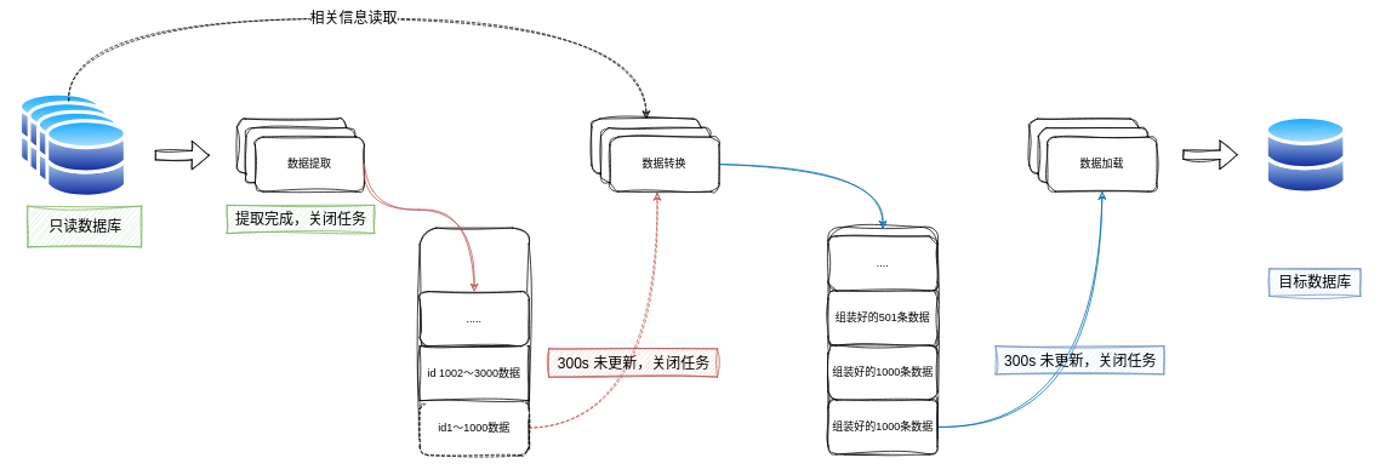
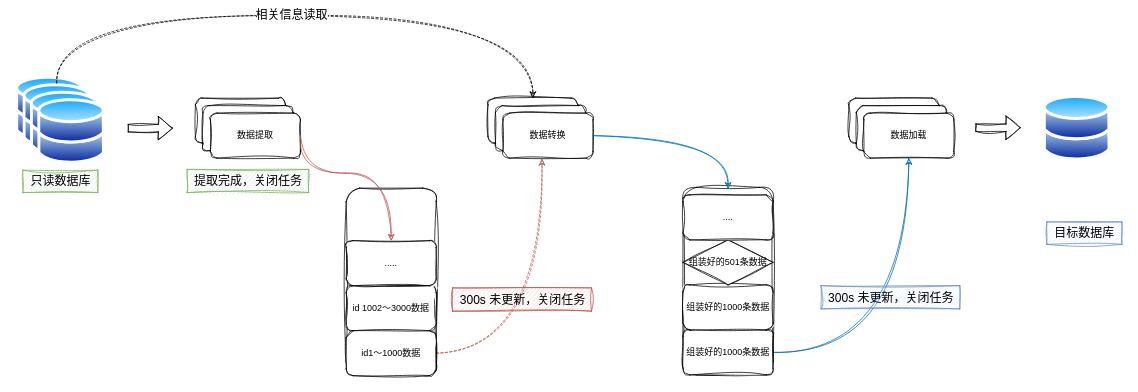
- <mxCell id="31" value="只读数据库" style="text;html=1;align=center;verticalAlign=middle;resizable=0;points=[];autosize=1;fontSize=16;labelBackgroundColor=none;labelBorderColor=none;sketch=1;curveFitting=1;jiggle=2;fillColor=#d5e8d4;strokeColor=#82b366;" parent="1" vertex="1"><mxGeometry x="30" y="226" width="125" height="45" as="geometry" /></mxCell>
+ <mxCell id="31" value="只读数据库" style="text;html=1;align=center;verticalAlign=middle;resizable=0;points=[];autosize=1;fontSize=16;labelBackgroundColor=none;labelBorderColor=none;sketch=1;curveFitting=1;jiggle=2;fillColor=#d5e8d4;strokeColor=#82b366;" parent="1" vertex="1"><mxGeometry y="226" width="100" height="30" as="geometry" x="30" /></mxCell>
- <mxCell id="37" value="组装好的501条数据" style="rounded=1;whiteSpace=wrap;html=1;sketch=1;curveFitting=1;jiggle=2;" parent="33" vertex="1"><mxGeometry y="70" width="120" height="60" as="geometry" /></mxCell>
+ <mxCell id="37" value="组装好的501条数据" style="rhombus;whiteSpace=wrap;html=1;sketch=1;curveFitting=1;jiggle=2;" parent="33" vertex="1"><mxGeometry y="70" width="120" height="60" as="geometry" /></mxCell>
- <mxCell id="15" value="id 1002～3000数据" style="whiteSpace=wrap;html=1;sketch=1;curveFitting=1;jiggle=2;rounded=0;" parent="1" vertex="1"><mxGeometry x="461" y="380" width="120" height="60" as="geometry" /></mxCell>
+ <mxCell id="15" value="id 1002～3000数据" style="rounded=1;whiteSpace=wrap;html=1;sketch=1;curveFitting=1;jiggle=2;" parent="1" vertex="1"><mxGeometry x="461" y="380" width="120" height="60" as="geometry" /></mxCell>
- <mxCell id="14" value="id1～1000数据" style="rounded=1;whiteSpace=wrap;html=1;sketch=1;curveFitting=1;jiggle=2;dashed=1;" parent="1" vertex="1"><mxGeometry x="461" y="440" width="120" height="60" as="geometry" /></mxCell>
+ <mxCell id="14" value="id1～1000数据" style="rounded=1;whiteSpace=wrap;html=1;sketch=1;curveFitting=1;jiggle=2;" parent="1" vertex="1"><mxGeometry x="461" y="440" width="120" height="60" as="geometry" /></mxCell>
